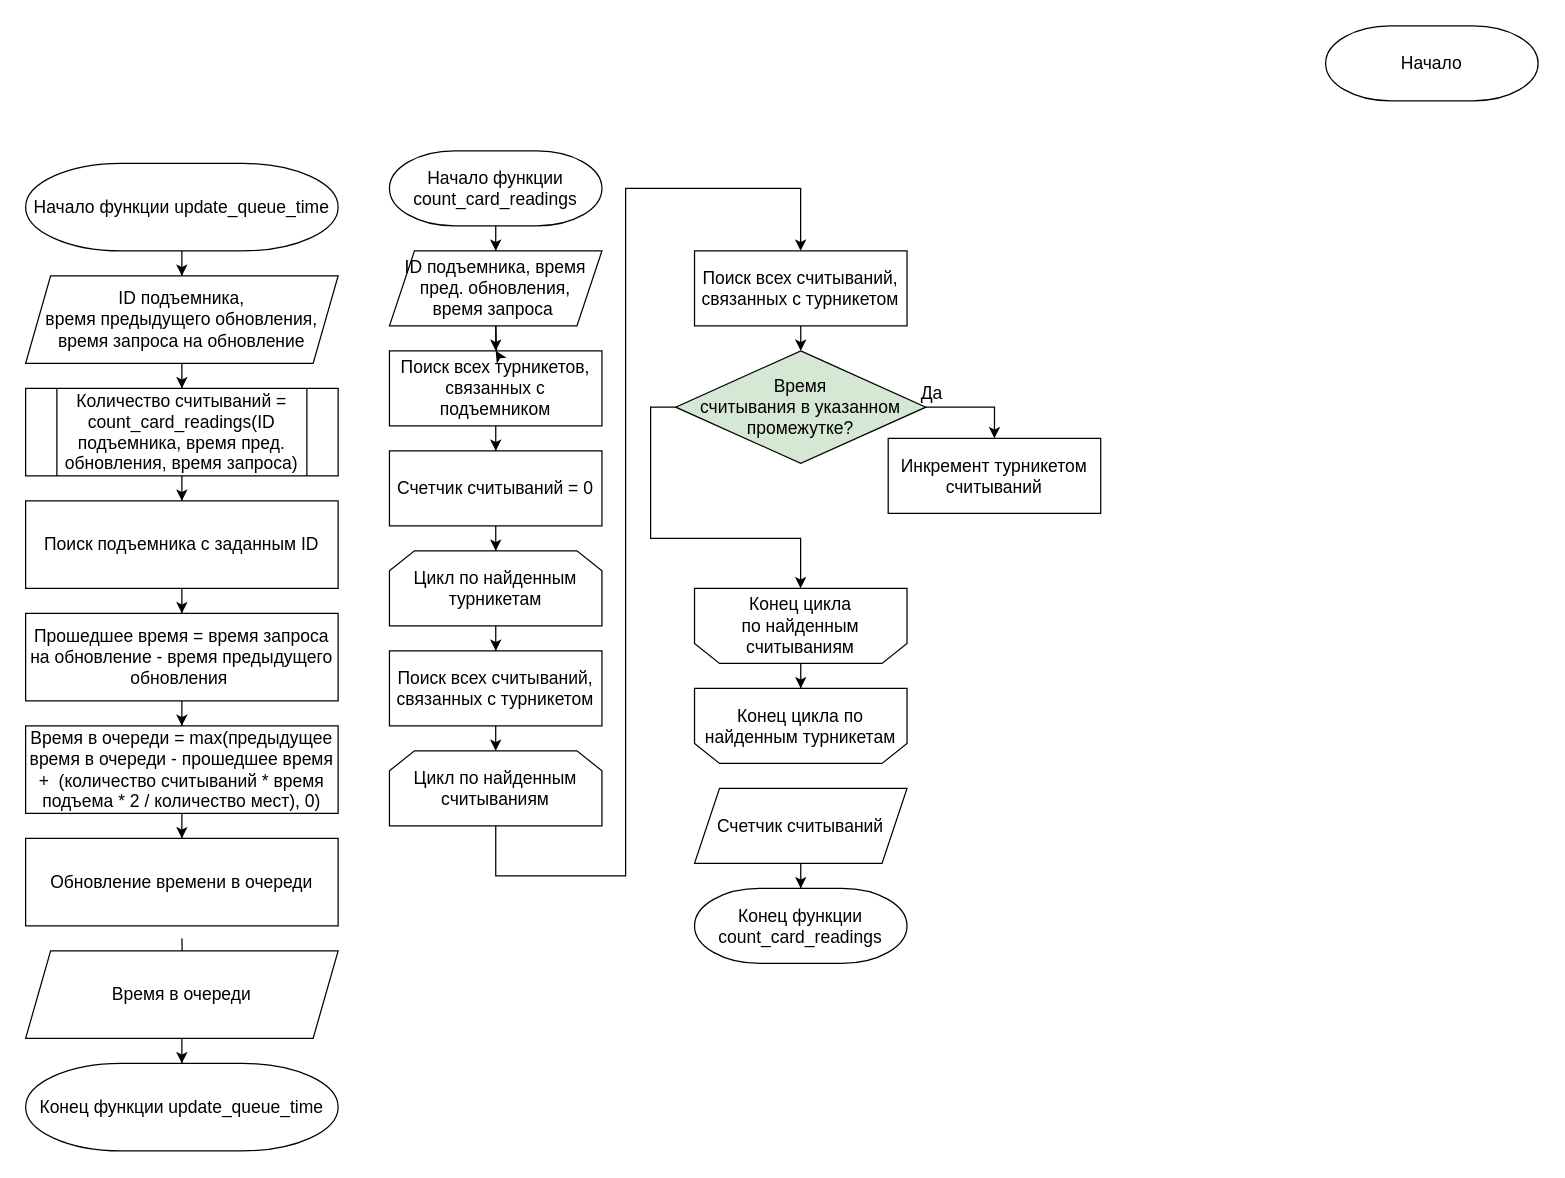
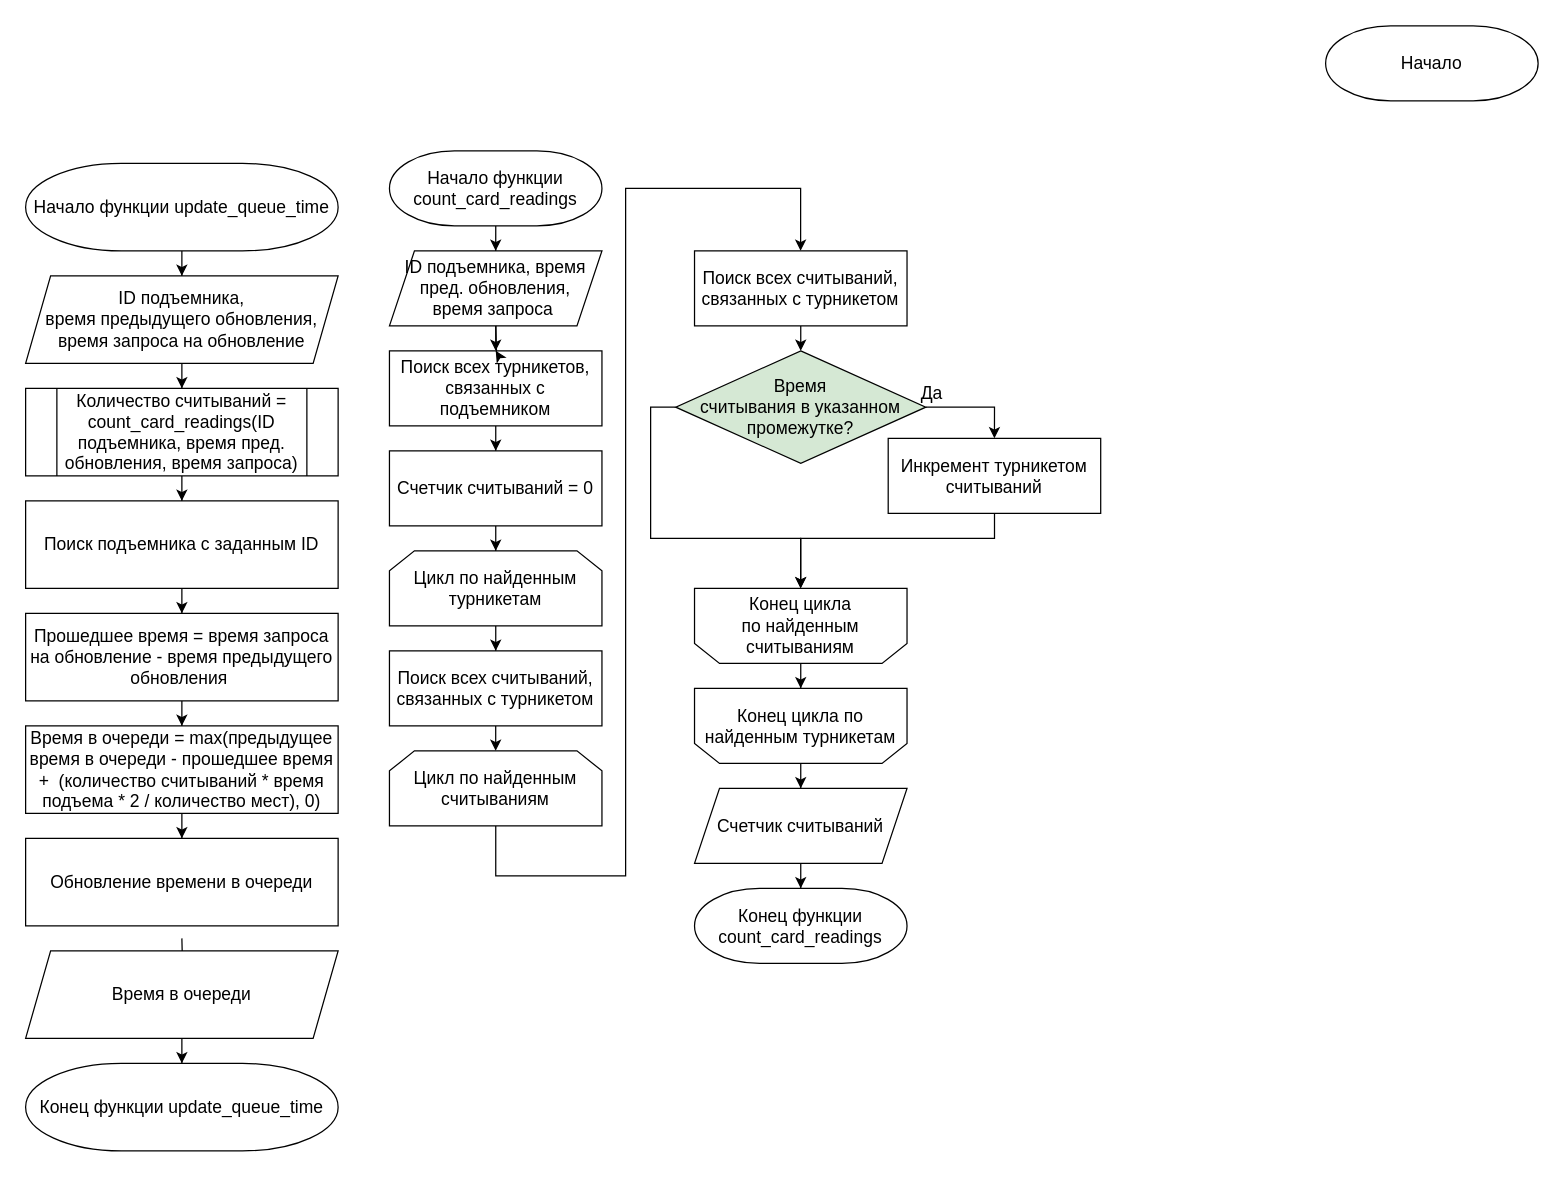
+ <mxCell id="16" style="edgeStyle=orthogonalEdgeStyle;rounded=0;orthogonalLoop=1;jettySize=auto;html=1;entryX=0.5;entryY=1;entryDx=0;entryDy=0;fontSize=14;" parent="1" source="17" target="25" edge="1"><mxGeometry relative="1" as="geometry"><Array as="points"><mxPoint x="795" y="430" /><mxPoint x="640" y="430" /></Array></mxGeometry></mxCell>
+ <mxCell id="10" style="edgeStyle=orthogonalEdgeStyle;rounded=0;orthogonalLoop=1;jettySize=auto;html=1;fontSize=14;" parent="1" source="11" target="29" edge="1"><mxGeometry relative="1" as="geometry" /></mxCell>
